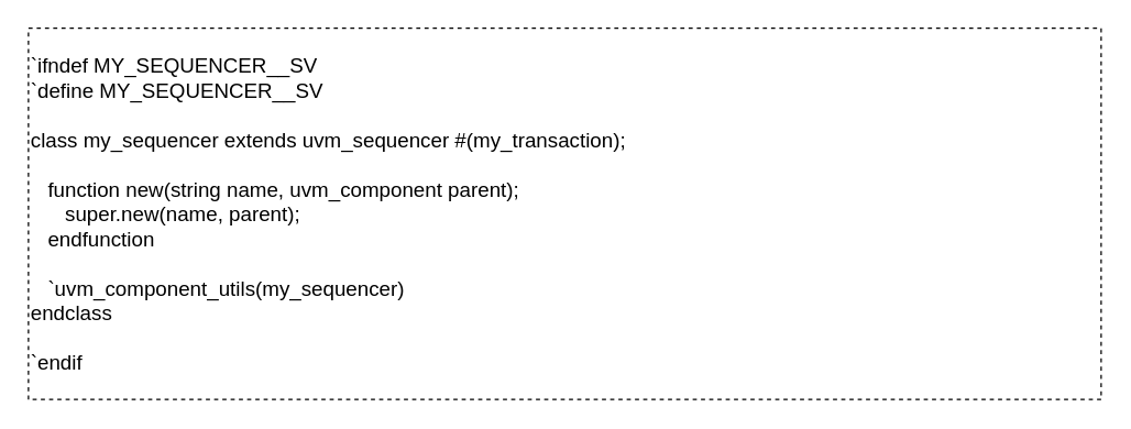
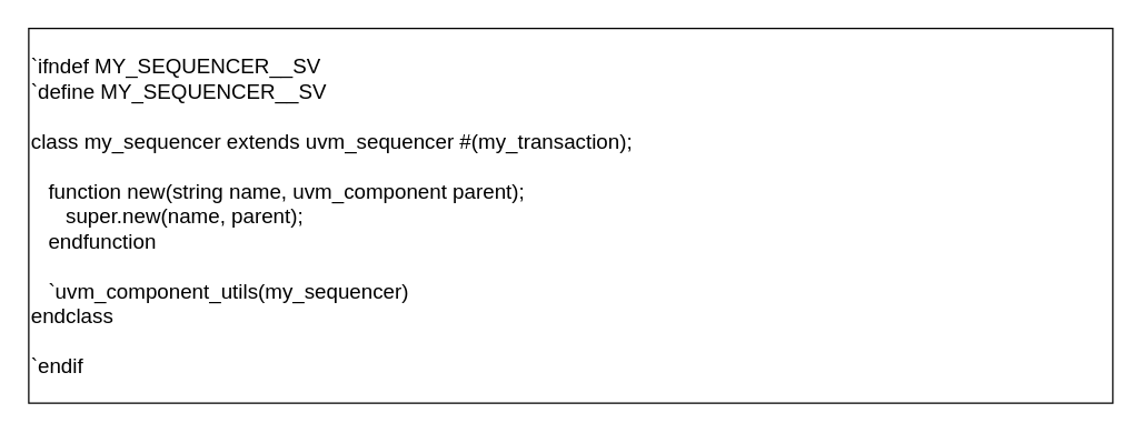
- <mxCell id="2" value="&lt;div style=&quot;font-size: 15px;&quot;&gt;`ifndef MY_SEQUENCER__SV&lt;/div&gt;&lt;div style=&quot;font-size: 15px;&quot;&gt;`define MY_SEQUENCER__SV&lt;/div&gt;&lt;div style=&quot;font-size: 15px;&quot;&gt;&lt;br style=&quot;font-size: 15px;&quot;&gt;&lt;/div&gt;&lt;div style=&quot;font-size: 15px;&quot;&gt;class my_sequencer extends uvm_sequencer #(my_transaction);&lt;/div&gt;&lt;div style=&quot;font-size: 15px;&quot;&gt;&amp;nbsp; &amp;nbsp;&lt;/div&gt;&lt;div style=&quot;font-size: 15px;&quot;&gt;&amp;nbsp; &amp;nbsp;function new(string name, uvm_component parent);&lt;/div&gt;&lt;div style=&quot;font-size: 15px;&quot;&gt;&amp;nbsp; &amp;nbsp; &amp;nbsp; super.new(name, parent);&lt;/div&gt;&lt;div style=&quot;font-size: 15px;&quot;&gt;&amp;nbsp; &amp;nbsp;endfunction&amp;nbsp;&lt;/div&gt;&lt;div style=&quot;font-size: 15px;&quot;&gt;&amp;nbsp; &amp;nbsp;&lt;/div&gt;&lt;div style=&quot;font-size: 15px;&quot;&gt;&amp;nbsp; &amp;nbsp;`uvm_component_utils(my_sequencer)&lt;/div&gt;&lt;div style=&quot;font-size: 15px;&quot;&gt;endclass&lt;/div&gt;&lt;div style=&quot;font-size: 15px;&quot;&gt;&lt;br style=&quot;font-size: 15px;&quot;&gt;&lt;/div&gt;&lt;div style=&quot;font-size: 15px;&quot;&gt;`endif&lt;/div&gt;" style="rounded=0;whiteSpace=wrap;html=1;align=left;fontSize=15;dashed=1;" vertex="1" parent="1"><mxGeometry x="20" y="20" width="780" height="270" as="geometry" /></mxCell>
+ <mxCell id="2" value="&lt;div style=&quot;font-size: 15px;&quot;&gt;`ifndef MY_SEQUENCER__SV&lt;/div&gt;&lt;div style=&quot;font-size: 15px;&quot;&gt;`define MY_SEQUENCER__SV&lt;/div&gt;&lt;div style=&quot;font-size: 15px;&quot;&gt;&lt;br style=&quot;font-size: 15px;&quot;&gt;&lt;/div&gt;&lt;div style=&quot;font-size: 15px;&quot;&gt;class my_sequencer extends uvm_sequencer #(my_transaction);&lt;/div&gt;&lt;div style=&quot;font-size: 15px;&quot;&gt;&amp;nbsp; &amp;nbsp;&lt;/div&gt;&lt;div style=&quot;font-size: 15px;&quot;&gt;&amp;nbsp; &amp;nbsp;function new(string name, uvm_component parent);&lt;/div&gt;&lt;div style=&quot;font-size: 15px;&quot;&gt;&amp;nbsp; &amp;nbsp; &amp;nbsp; super.new(name, parent);&lt;/div&gt;&lt;div style=&quot;font-size: 15px;&quot;&gt;&amp;nbsp; &amp;nbsp;endfunction&amp;nbsp;&lt;/div&gt;&lt;div style=&quot;font-size: 15px;&quot;&gt;&amp;nbsp; &amp;nbsp;&lt;/div&gt;&lt;div style=&quot;font-size: 15px;&quot;&gt;&amp;nbsp; &amp;nbsp;`uvm_component_utils(my_sequencer)&lt;/div&gt;&lt;div style=&quot;font-size: 15px;&quot;&gt;endclass&lt;/div&gt;&lt;div style=&quot;font-size: 15px;&quot;&gt;&lt;br style=&quot;font-size: 15px;&quot;&gt;&lt;/div&gt;&lt;div style=&quot;font-size: 15px;&quot;&gt;`endif&lt;/div&gt;" style="rounded=0;whiteSpace=wrap;html=1;align=left;fontSize=15;" vertex="1" parent="1"><mxGeometry x="20" y="20" width="780" height="270" as="geometry" /></mxCell>
